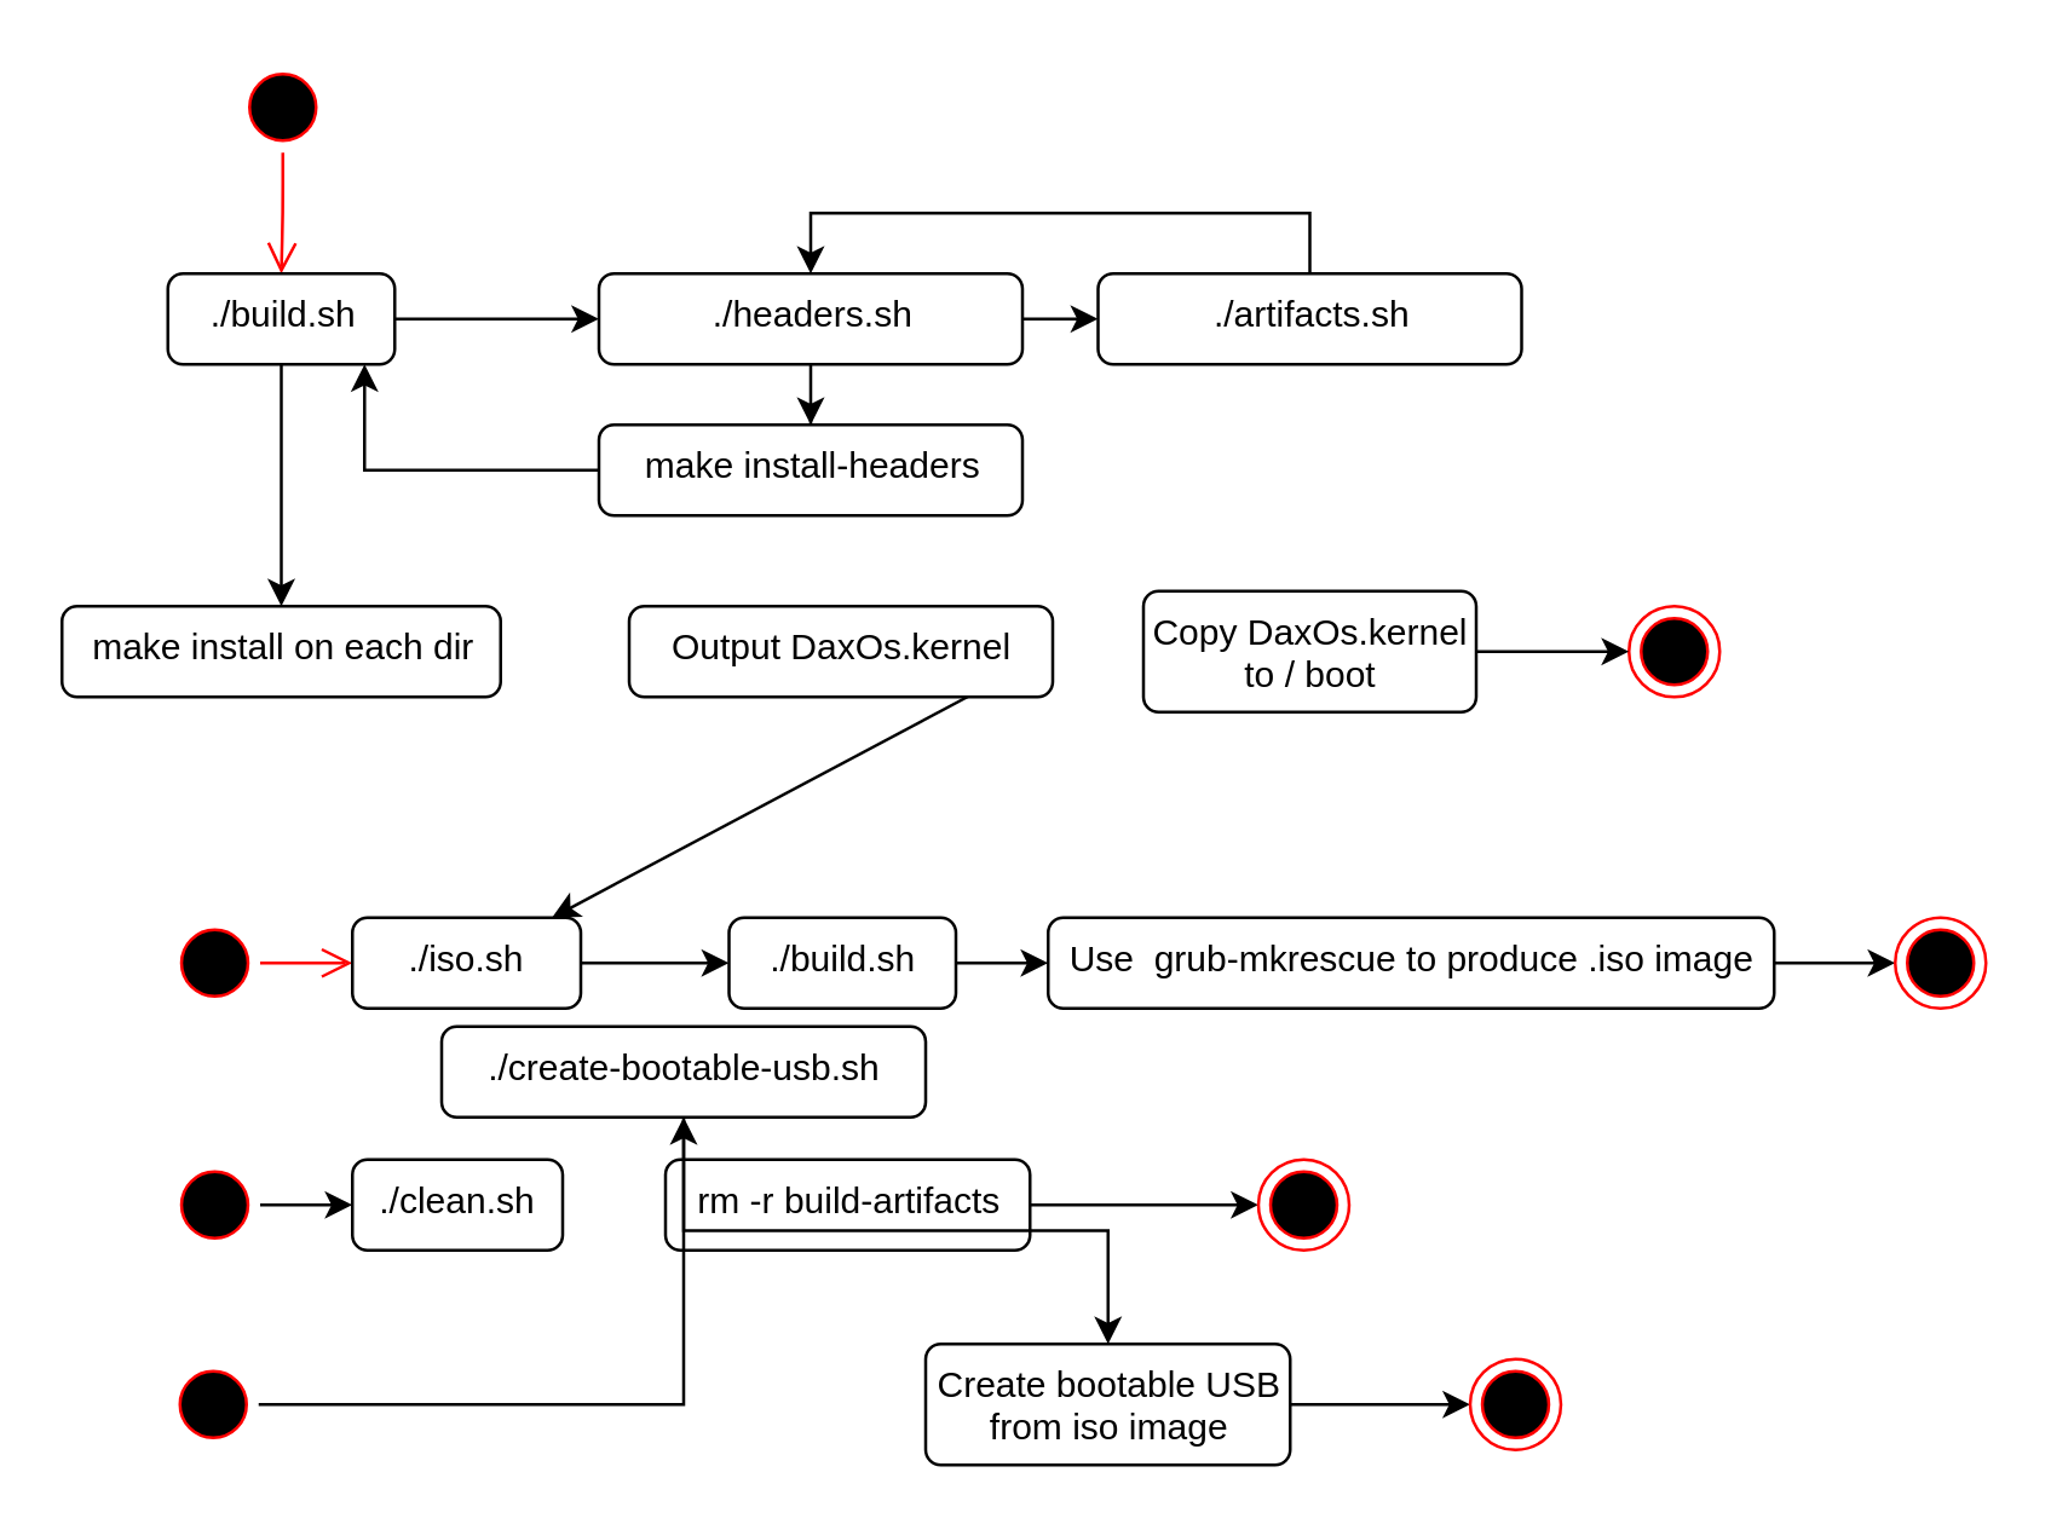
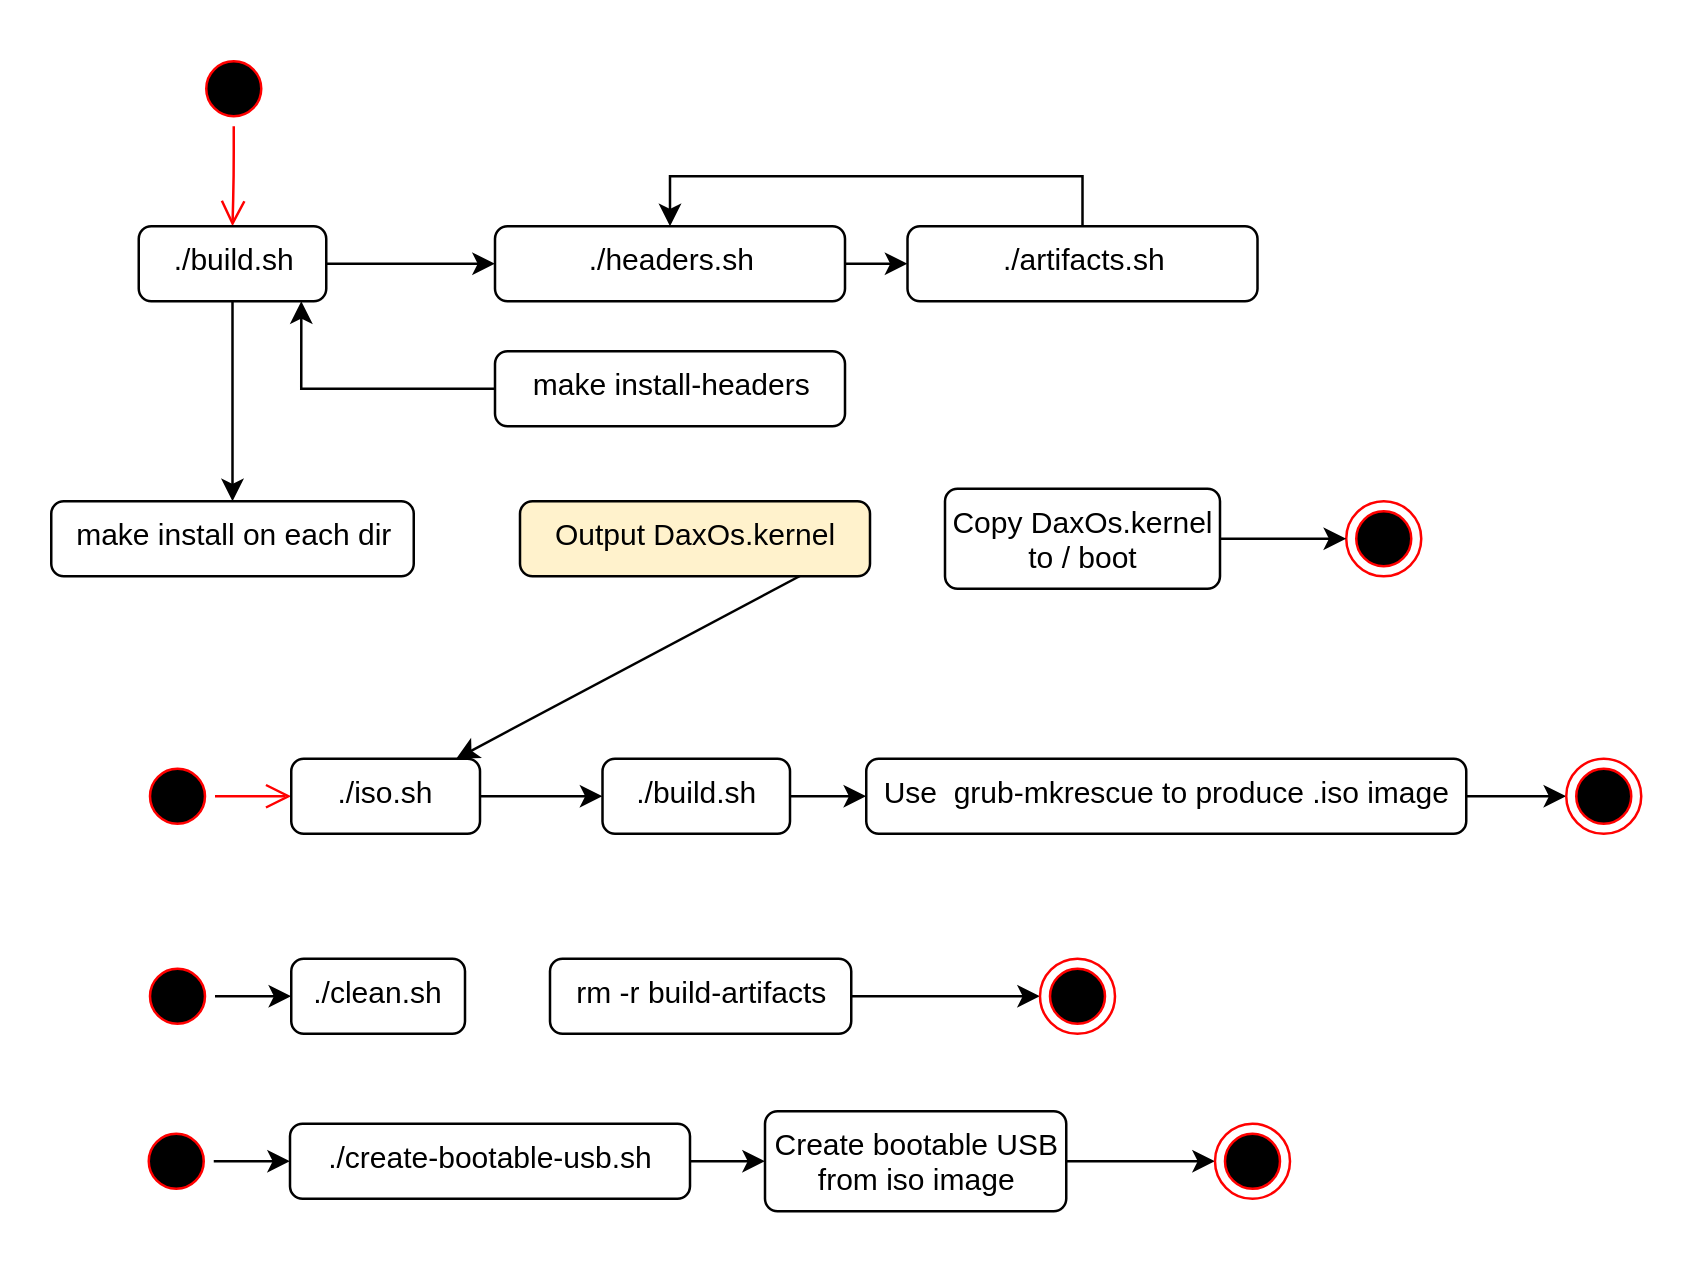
- <mxCell id="8" style="edgeStyle=orthogonalEdgeStyle;rounded=0;orthogonalLoop=1;jettySize=auto;html=1;exitX=0.5;exitY=1;exitDx=0;exitDy=0;" parent="1" source="9" target="13" edge="1"><mxGeometry relative="1" as="geometry" /></mxCell>
- <mxCell id="16" value="Output DaxOs.kernel" style="html=1;align=center;verticalAlign=top;rounded=1;absoluteArcSize=1;arcSize=10;dashed=0;whiteSpace=wrap;" parent="1" vertex="1"><mxGeometry x="207.5" y="200" width="140" height="30" as="geometry" /></mxCell>
+ <mxCell id="16" value="Output DaxOs.kernel" style="html=1;align=center;verticalAlign=top;rounded=1;absoluteArcSize=1;arcSize=10;dashed=0;whiteSpace=wrap;fillColor=#fff2cc;" parent="1" vertex="1"><mxGeometry x="207.5" y="200" width="140" height="30" as="geometry" /></mxCell>
- <mxCell id="38" value="./create-bootable-usb.sh" style="html=1;align=center;verticalAlign=top;rounded=1;absoluteArcSize=1;arcSize=10;dashed=0;whiteSpace=wrap;" parent="1" vertex="1"><mxGeometry x="145.5" y="339" width="160" height="30" as="geometry" /></mxCell>
+ <mxCell id="38" value="./create-bootable-usb.sh" style="html=1;align=center;verticalAlign=top;rounded=1;absoluteArcSize=1;arcSize=10;dashed=0;whiteSpace=wrap;" parent="1" vertex="1"><mxGeometry x="115.5" y="449" width="160" height="30" as="geometry" /></mxCell>
